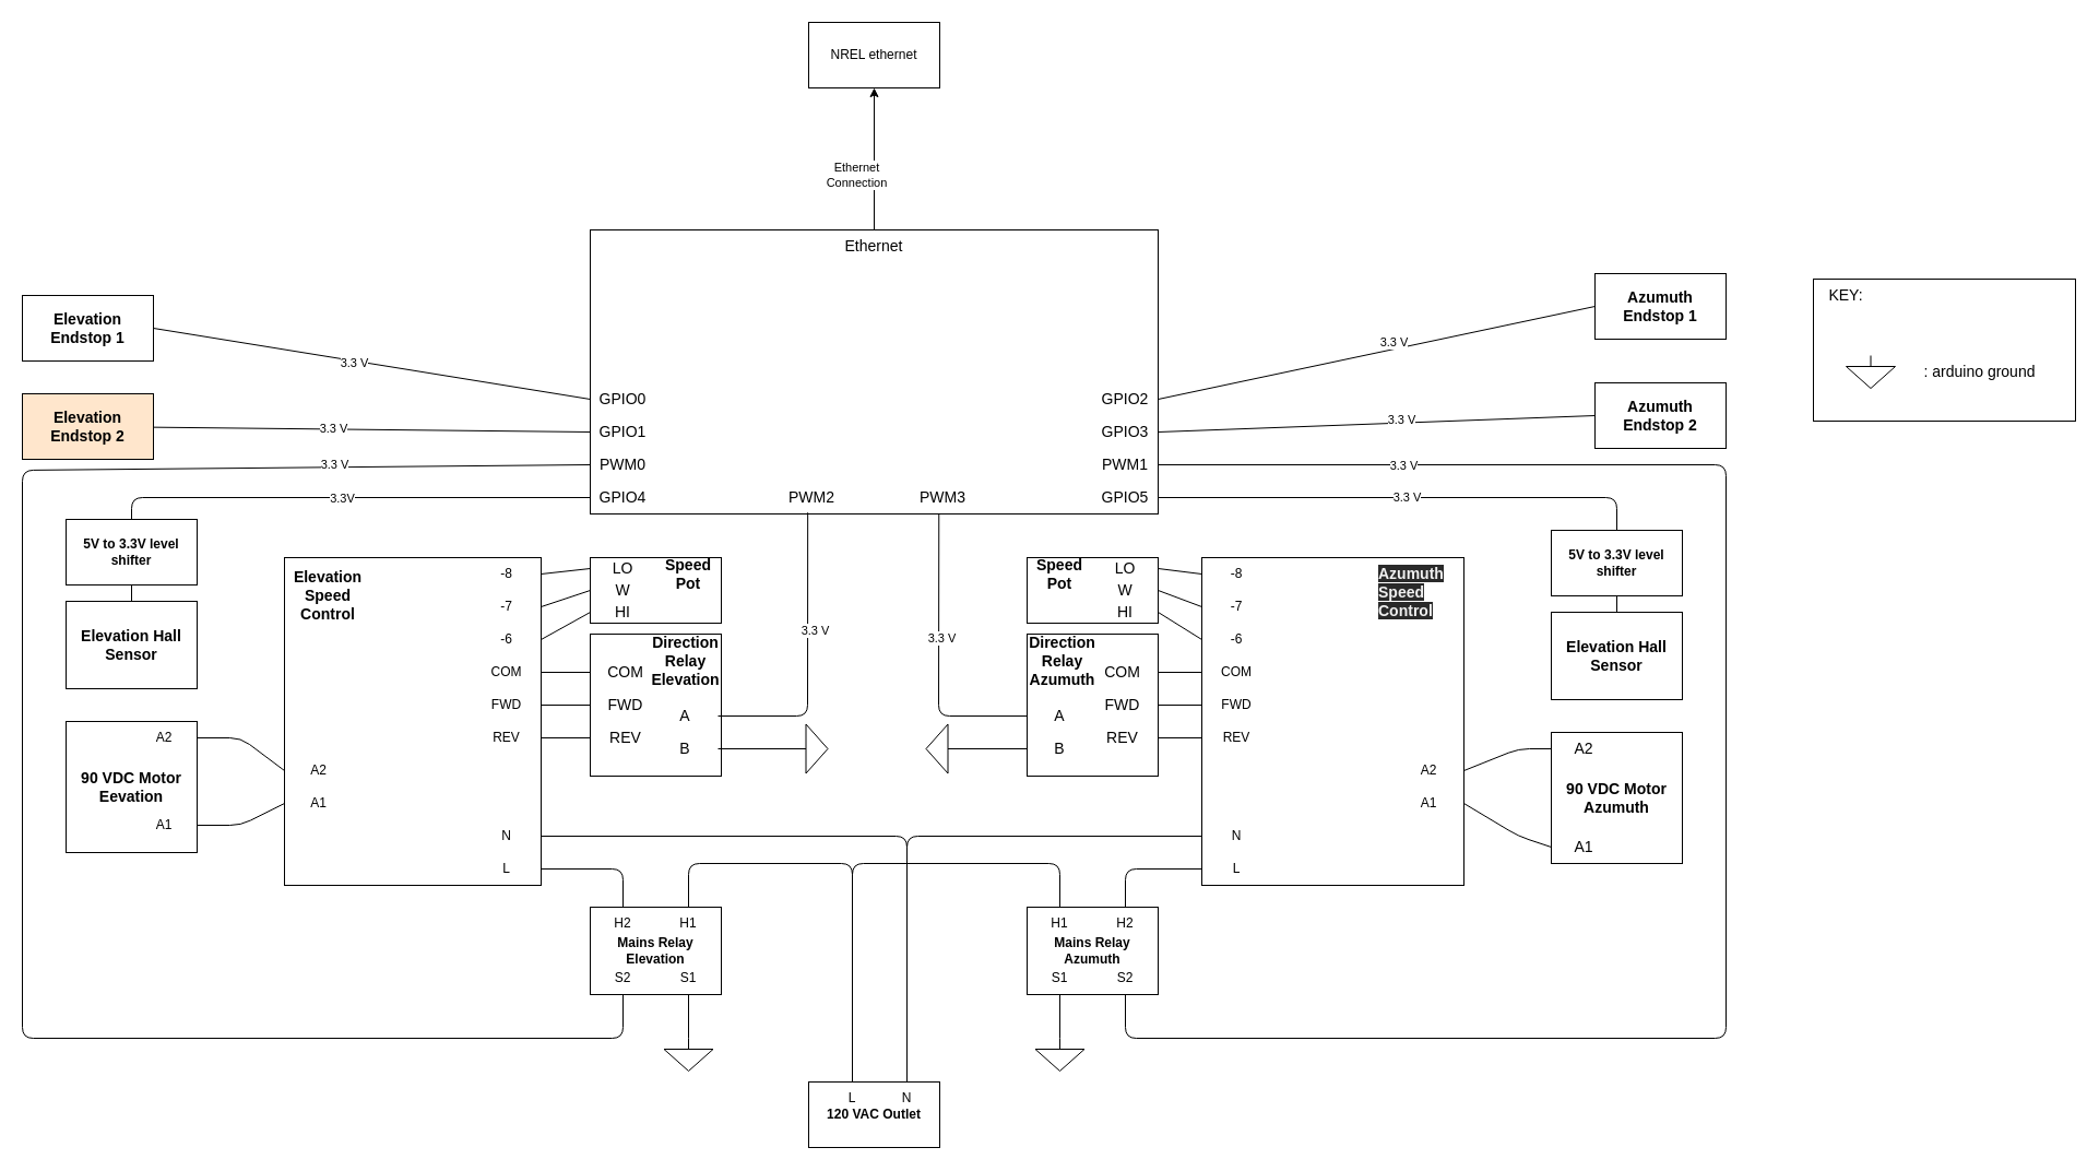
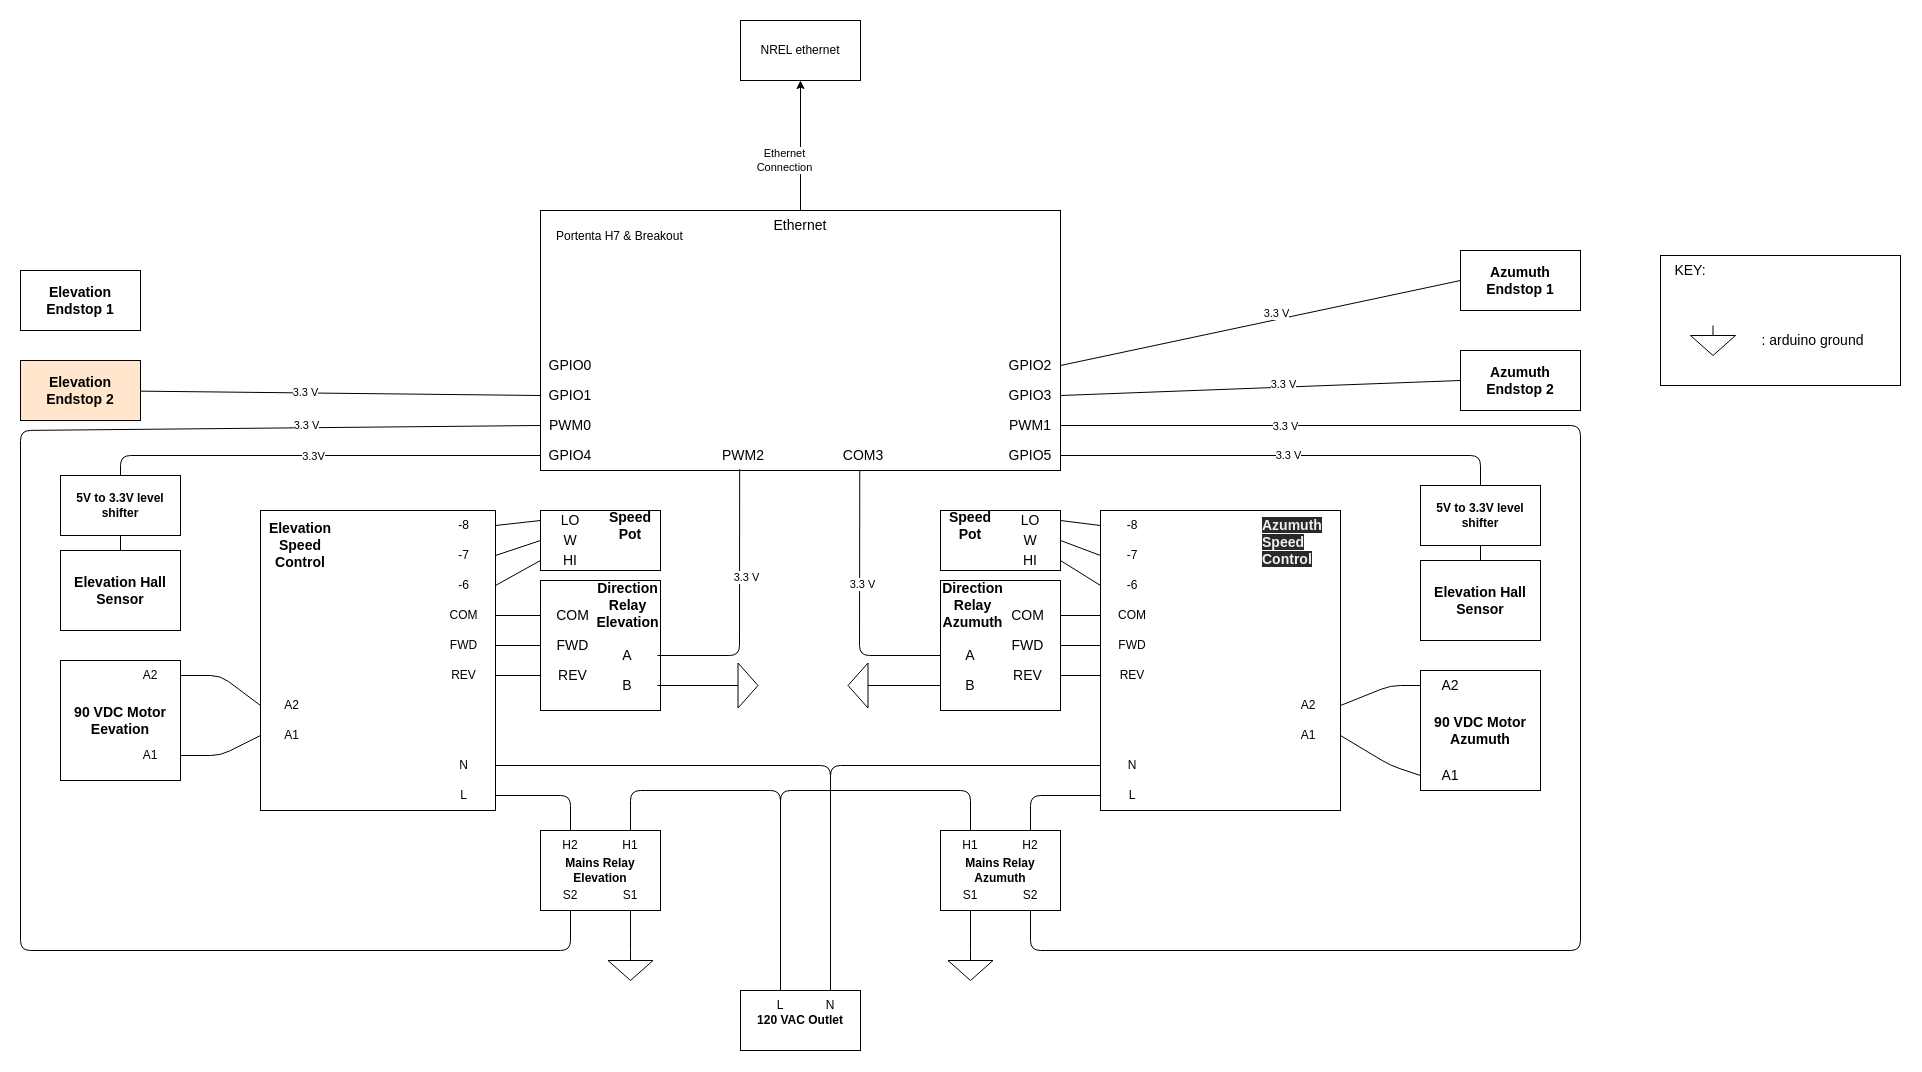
+ <mxCell id="3" value="Portenta H7 &amp; Breakout" style="text;strokeColor=none;fillColor=none;align=left;verticalAlign=middle;spacingLeft=4;spacingRight=4;overflow=hidden;points=[[0,0.5],[1,0.5]];portConstraint=eastwest;rotatable=0;" parent="1" vertex="1"><mxGeometry x="550" y="220" width="140" height="30" as="geometry" /></mxCell>
- <mxCell id="141" value="" style="endArrow=none;html=1;fontSize=14;exitX=1;exitY=0.5;exitDx=0;exitDy=0;entryX=0;entryY=0.5;entryDx=0;entryDy=0;" parent="1" source="132" target="138" edge="1"><mxGeometry width="50" height="50" relative="1" as="geometry"><mxPoint x="220" y="340" as="sourcePoint" /><mxPoint x="270" y="290" as="targetPoint" /></mxGeometry></mxCell>
- <mxCell id="142" value="3.3 V" style="edgeLabel;html=1;align=center;verticalAlign=middle;resizable=0;points=[];" parent="141" vertex="1" connectable="0"><mxGeometry x="-0.08" y="-2" relative="1" as="geometry"><mxPoint as="offset" /></mxGeometry></mxCell>
- <mxCell id="130" value="PWM3" style="text;html=1;strokeColor=none;fillColor=none;align=center;verticalAlign=middle;whiteSpace=wrap;rounded=0;fontSize=14;" parent="1" vertex="1"><mxGeometry x="833" y="440" width="60" height="30" as="geometry" /></mxCell>
+ <mxCell id="130" value="COM3" style="text;html=1;strokeColor=none;fillColor=none;align=center;verticalAlign=middle;whiteSpace=wrap;rounded=0;fontSize=14;" parent="1" vertex="1"><mxGeometry x="833" y="440" width="60" height="30" as="geometry" /></mxCell>
